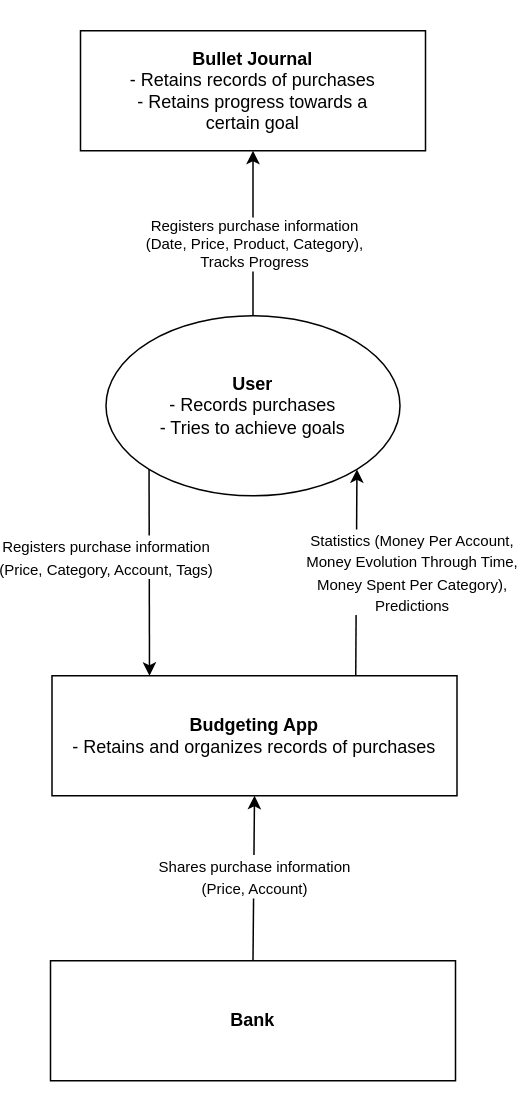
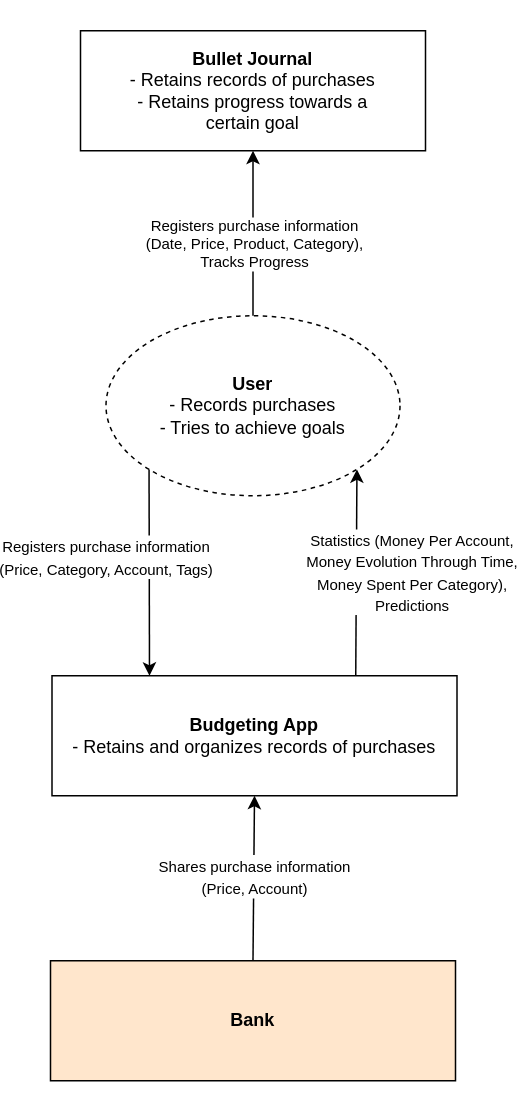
- <mxCell id="2" value="&lt;b&gt;User&lt;/b&gt;&lt;br&gt;- Records purchases&lt;br&gt;- Tries to achieve goals" style="ellipse;whiteSpace=wrap;html=1;" vertex="1" parent="1"><mxGeometry x="57" y="210" width="196" height="120" as="geometry" /></mxCell>
+ <mxCell id="2" value="&lt;b&gt;User&lt;/b&gt;&lt;br&gt;- Records purchases&lt;br&gt;- Tries to achieve goals" style="ellipse;whiteSpace=wrap;html=1;dashed=1;" vertex="1" parent="1"><mxGeometry x="57" y="210" width="196" height="120" as="geometry" /></mxCell>
- <mxCell id="11" value="&lt;font style=&quot;font-size: 12px;&quot;&gt;&lt;b&gt;Bank&lt;/b&gt;&lt;/font&gt;" style="rounded=0;whiteSpace=wrap;html=1;fontSize=10;" vertex="1" parent="1"><mxGeometry x="20" y="640" width="270" height="80" as="geometry" /></mxCell>
+ <mxCell id="11" value="&lt;font style=&quot;font-size: 12px;&quot;&gt;&lt;b&gt;Bank&lt;/b&gt;&lt;/font&gt;" style="rounded=0;whiteSpace=wrap;html=1;fontSize=10;fillColor=#ffe6cc;" vertex="1" parent="1"><mxGeometry x="20" y="640" width="270" height="80" as="geometry" /></mxCell>
